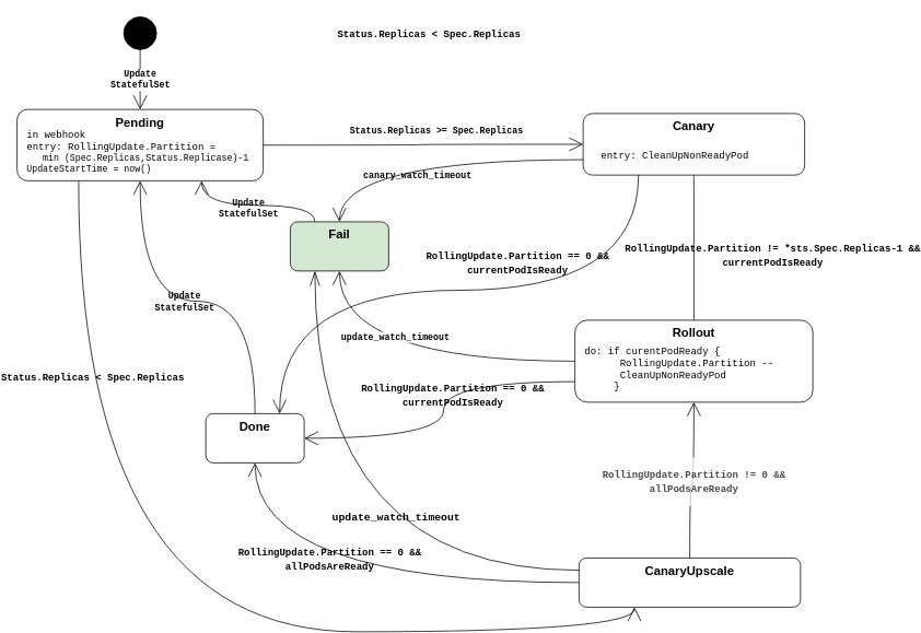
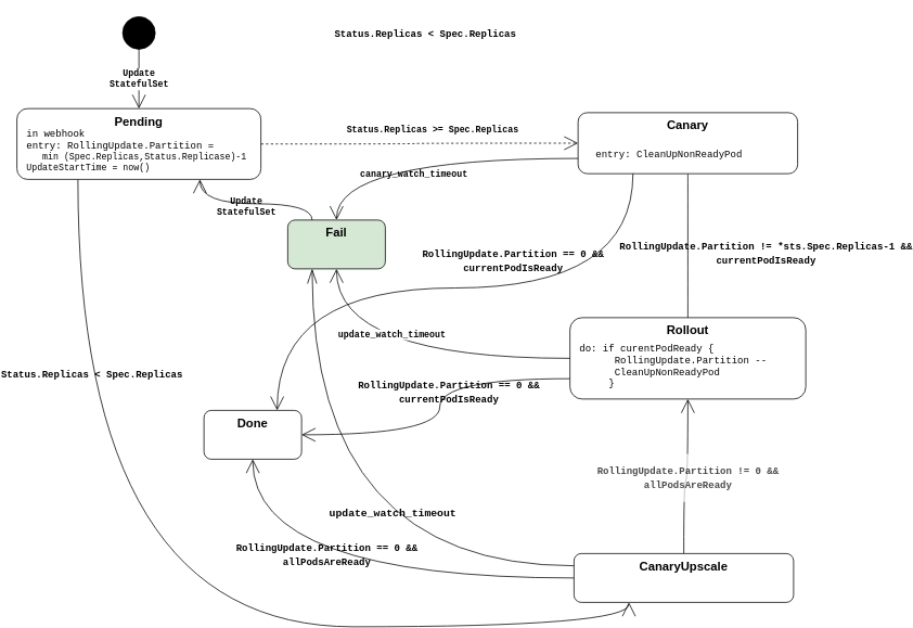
- <mxCell id="22" value="&lt;span style=&quot;font-weight: 700&quot;&gt;Status.Replicas &amp;gt;= Spec.Replicas&lt;/span&gt;" style="edgeStyle=orthogonalEdgeStyle;rounded=0;orthogonalLoop=1;jettySize=auto;html=1;exitX=1;exitY=0.5;exitDx=0;exitDy=0;entryX=0;entryY=0.5;entryDx=0;entryDy=0;startFill=0;endArrow=open;endFill=0;endSize=15;strokeWidth=1;fontFamily=Courier New;fontSize=11;curved=1;" parent="1" source="6" target="29" edge="1"><mxGeometry x="0.084" y="16" relative="1" as="geometry"><mxPoint as="offset" /></mxGeometry></mxCell>
+ <mxCell id="22" value="&lt;span style=&quot;font-weight: 700&quot;&gt;Status.Replicas &amp;gt;= Spec.Replicas&lt;/span&gt;" style="edgeStyle=orthogonalEdgeStyle;rounded=0;orthogonalLoop=1;jettySize=auto;html=1;exitX=1;exitY=0.5;exitDx=0;exitDy=0;entryX=0;entryY=0.5;entryDx=0;entryDy=0;startFill=0;endArrow=open;endFill=0;endSize=15;strokeWidth=1;fontFamily=Courier New;fontSize=11;curved=1;dashed=1;" parent="1" source="6" target="29" edge="1"><mxGeometry x="0.084" y="16" relative="1" as="geometry"><mxPoint as="offset" /></mxGeometry></mxCell>
- <mxCell id="19" style="edgeStyle=orthogonalEdgeStyle;rounded=0;orthogonalLoop=1;jettySize=auto;html=1;exitX=0.5;exitY=0;exitDx=0;exitDy=0;startFill=0;endArrow=open;endFill=0;endSize=15;strokeWidth=1;fontFamily=Courier New;fontSize=11;curved=1;" parent="1" source="21" target="6" edge="1"><mxGeometry relative="1" as="geometry" /></mxCell>
- <mxCell id="20" value="Update&lt;br&gt;StatefulSet" style="text;html=1;resizable=0;points=[];align=center;verticalAlign=middle;labelBackgroundColor=none;fontSize=11;fontFamily=Courier New;fontStyle=1" parent="19" vertex="1" connectable="0"><mxGeometry x="0.056" relative="1" as="geometry"><mxPoint as="offset" /></mxGeometry></mxCell>
